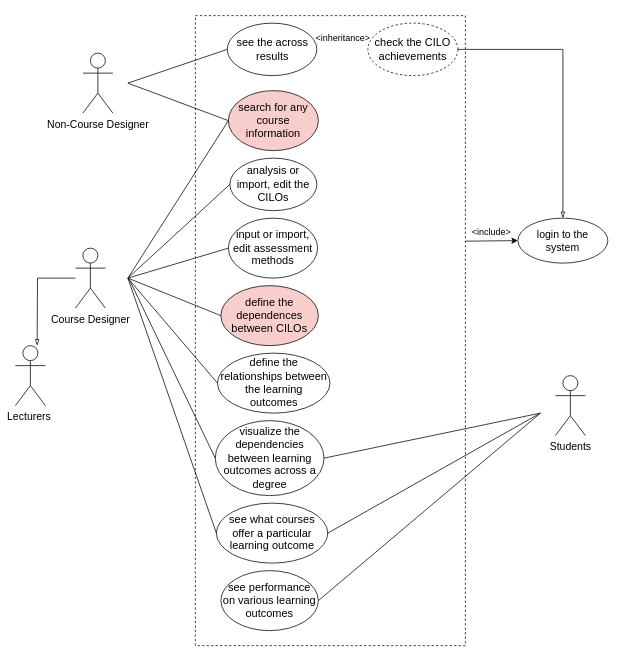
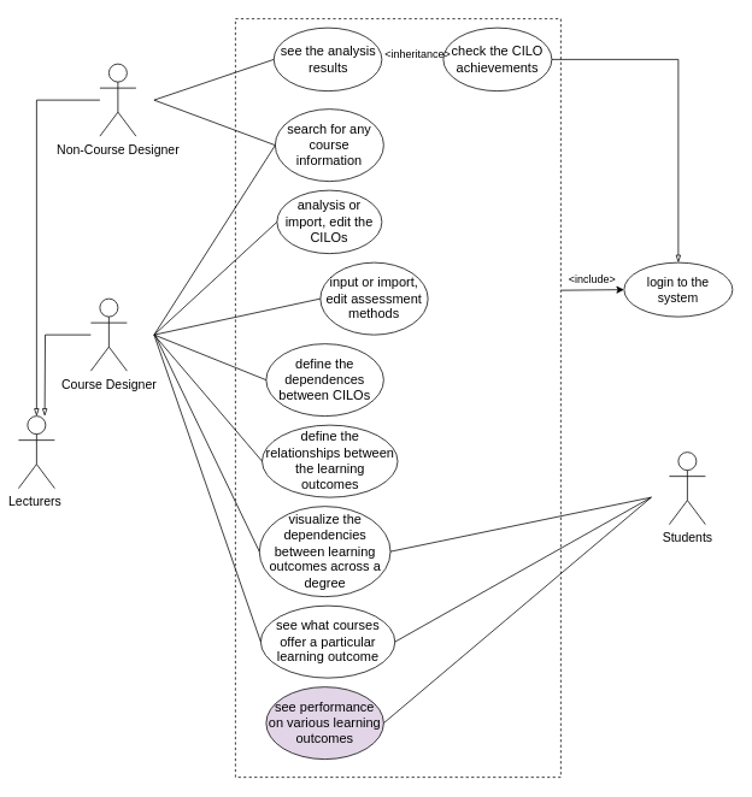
- <mxCell id="30" value="&amp;lt;inheritance&amp;gt;" style="text;html=1;strokeColor=none;fillColor=none;align=center;verticalAlign=middle;whiteSpace=wrap;rounded=0;" parent="1" vertex="1"><mxGeometry x="436.5" y="40" width="40" height="20" as="geometry" /></mxCell>
+ <mxCell id="30" value="&amp;lt;inheritance&amp;gt;" style="text;html=1;strokeColor=none;fillColor=none;align=center;verticalAlign=middle;whiteSpace=wrap;rounded=0;" parent="1" vertex="1"><mxGeometry x="441.5" y="50" width="40" height="20" as="geometry" /></mxCell>
- <mxCell id="27" value="&lt;span lang=&quot;EN-US&quot; style=&quot;font-size: 11.0pt&quot;&gt;see the across results&lt;/span&gt;" style="ellipse;whiteSpace=wrap;html=1;" parent="1" vertex="1"><mxGeometry x="302.5" y="30" width="119.5" height="70" as="geometry" /></mxCell>
+ <mxCell id="27" value="&lt;span lang=&quot;EN-US&quot; style=&quot;font-size: 11.0pt&quot;&gt;see the analysis results&lt;/span&gt;" style="ellipse;whiteSpace=wrap;html=1;" parent="1" vertex="1"><mxGeometry x="302.5" y="30" width="119.5" height="70" as="geometry" /></mxCell>
- <mxCell id="29" value="&lt;span lang=&quot;EN-US&quot; style=&quot;font-size: 11.0pt&quot;&gt;check the CILO achievements&lt;/span&gt;" style="ellipse;whiteSpace=wrap;html=1;dashed=1;" parent="1" vertex="1"><mxGeometry x="490" y="30" width="120" height="70" as="geometry" /></mxCell>
+ <mxCell id="29" value="&lt;span lang=&quot;EN-US&quot; style=&quot;font-size: 11.0pt&quot;&gt;check the CILO achievements&lt;/span&gt;" style="ellipse;whiteSpace=wrap;html=1;" parent="1" vertex="1"><mxGeometry x="490" y="30" width="120" height="70" as="geometry" /></mxCell>
- <mxCell id="3" value="&lt;span lang=&quot;EN-US&quot; style=&quot;font-size: 11.0pt&quot;&gt;search for any course information&lt;/span&gt;" style="ellipse;whiteSpace=wrap;html=1;fillColor=#f8cecc;" parent="1" vertex="1"><mxGeometry x="304" y="120" width="120" height="80" as="geometry" /></mxCell>
+ <mxCell id="3" value="&lt;span lang=&quot;EN-US&quot; style=&quot;font-size: 11.0pt&quot;&gt;search for any course information&lt;/span&gt;" style="ellipse;whiteSpace=wrap;html=1;" parent="1" vertex="1"><mxGeometry x="304" y="120" width="120" height="80" as="geometry" /></mxCell>
+ <mxCell id="23" style="edgeStyle=orthogonalEdgeStyle;rounded=0;orthogonalLoop=1;jettySize=auto;html=1;endArrow=blockThin;endFill=0;" parent="1" source="24" target="31" edge="1"><mxGeometry relative="1" as="geometry" /></mxCell>
- <mxCell id="11" value="&lt;span lang=&quot;EN-US&quot; style=&quot;font-size: 11.0pt&quot;&gt;input or import, edit assessment methods&lt;/span&gt;" style="ellipse;whiteSpace=wrap;html=1;" parent="1" vertex="1"><mxGeometry x="304" y="290" width="119" height="80" as="geometry" /></mxCell>
+ <mxCell id="11" value="&lt;span lang=&quot;EN-US&quot; style=&quot;font-size: 11.0pt&quot;&gt;input or import, edit assessment methods&lt;/span&gt;" style="ellipse;whiteSpace=wrap;html=1;" parent="1" vertex="1"><mxGeometry x="354" y="290" width="119" height="80" as="geometry" /></mxCell>
- <mxCell id="5" value="&lt;span lang=&quot;EN-US&quot; style=&quot;font-size: 11.0pt&quot;&gt;define the dependences between CILOs&lt;/span&gt;" style="ellipse;whiteSpace=wrap;html=1;fillColor=#f8cecc;" parent="1" vertex="1"><mxGeometry x="294" y="380" width="130" height="80" as="geometry" /></mxCell>
+ <mxCell id="5" value="&lt;span lang=&quot;EN-US&quot; style=&quot;font-size: 11.0pt&quot;&gt;define the dependences between CILOs&lt;/span&gt;" style="ellipse;whiteSpace=wrap;html=1;" parent="1" vertex="1"><mxGeometry x="294" y="380" width="130" height="80" as="geometry" /></mxCell>
- <mxCell id="22" value="&lt;span lang=&quot;EN-US&quot; style=&quot;font-size: 11.0pt&quot;&gt;see performance on various learning&lt;br/&gt;outcomes&lt;/span&gt;" style="ellipse;whiteSpace=wrap;html=1;" parent="1" vertex="1"><mxGeometry x="294" y="760" width="130" height="80" as="geometry" /></mxCell>
+ <mxCell id="22" value="&lt;span lang=&quot;EN-US&quot; style=&quot;font-size: 11.0pt&quot;&gt;see performance on various learning&lt;br/&gt;outcomes&lt;/span&gt;" style="ellipse;whiteSpace=wrap;html=1;fillColor=#e1d5e7;" parent="1" vertex="1"><mxGeometry x="294" y="760" width="130" height="80" as="geometry" /></mxCell>
